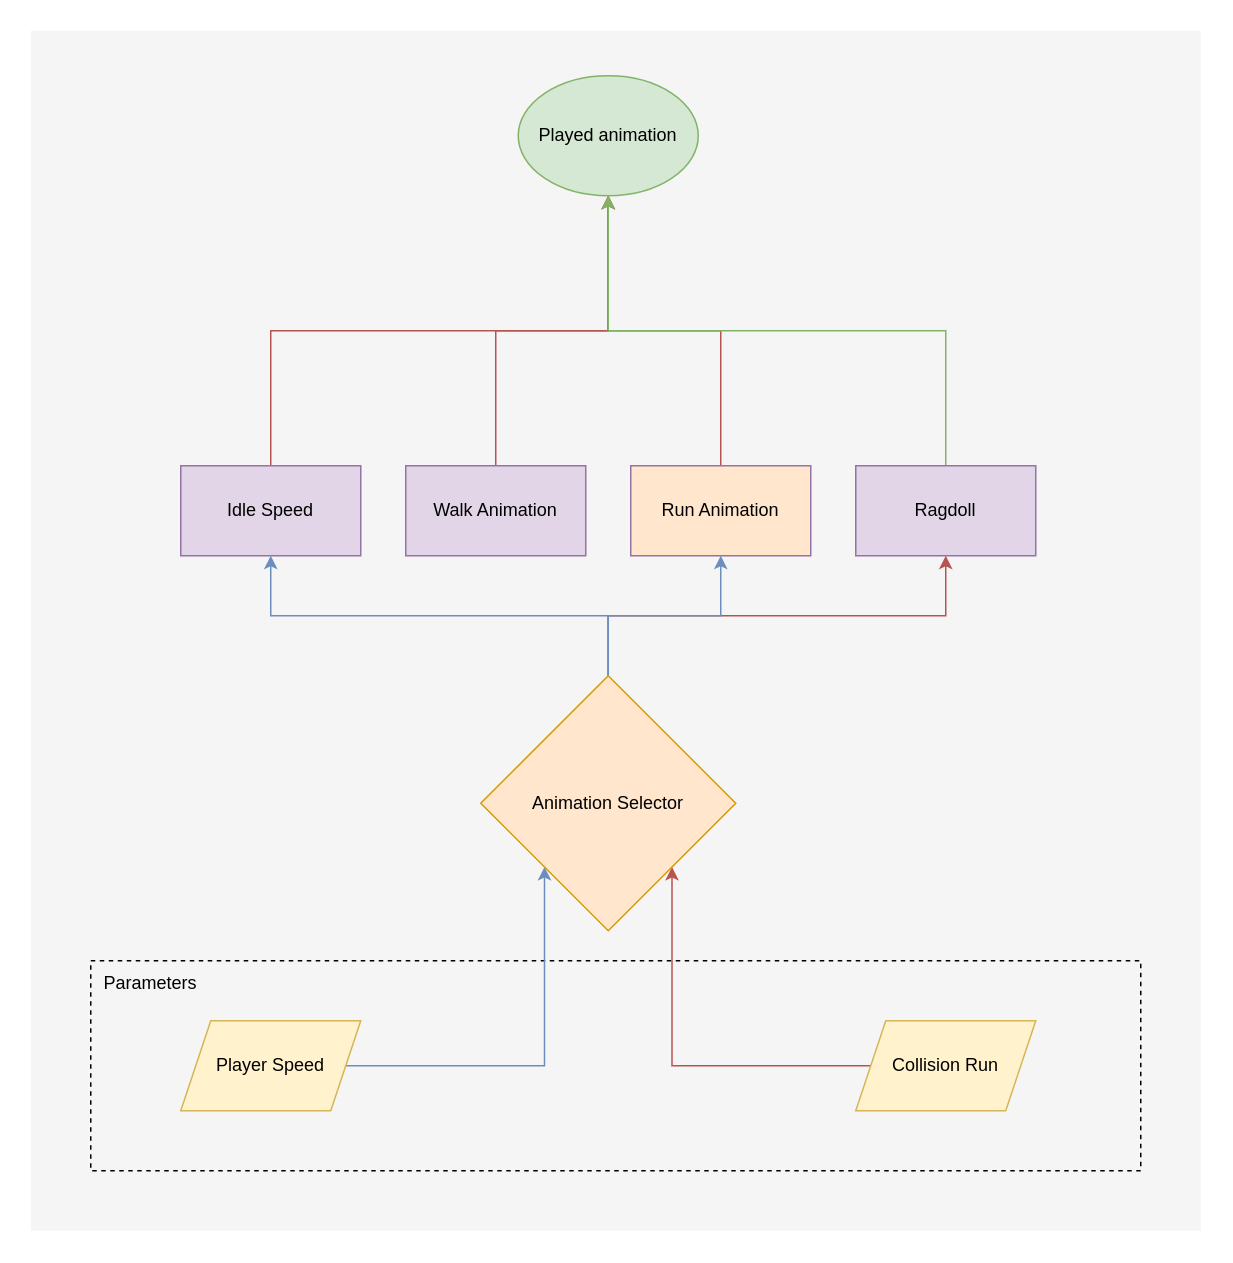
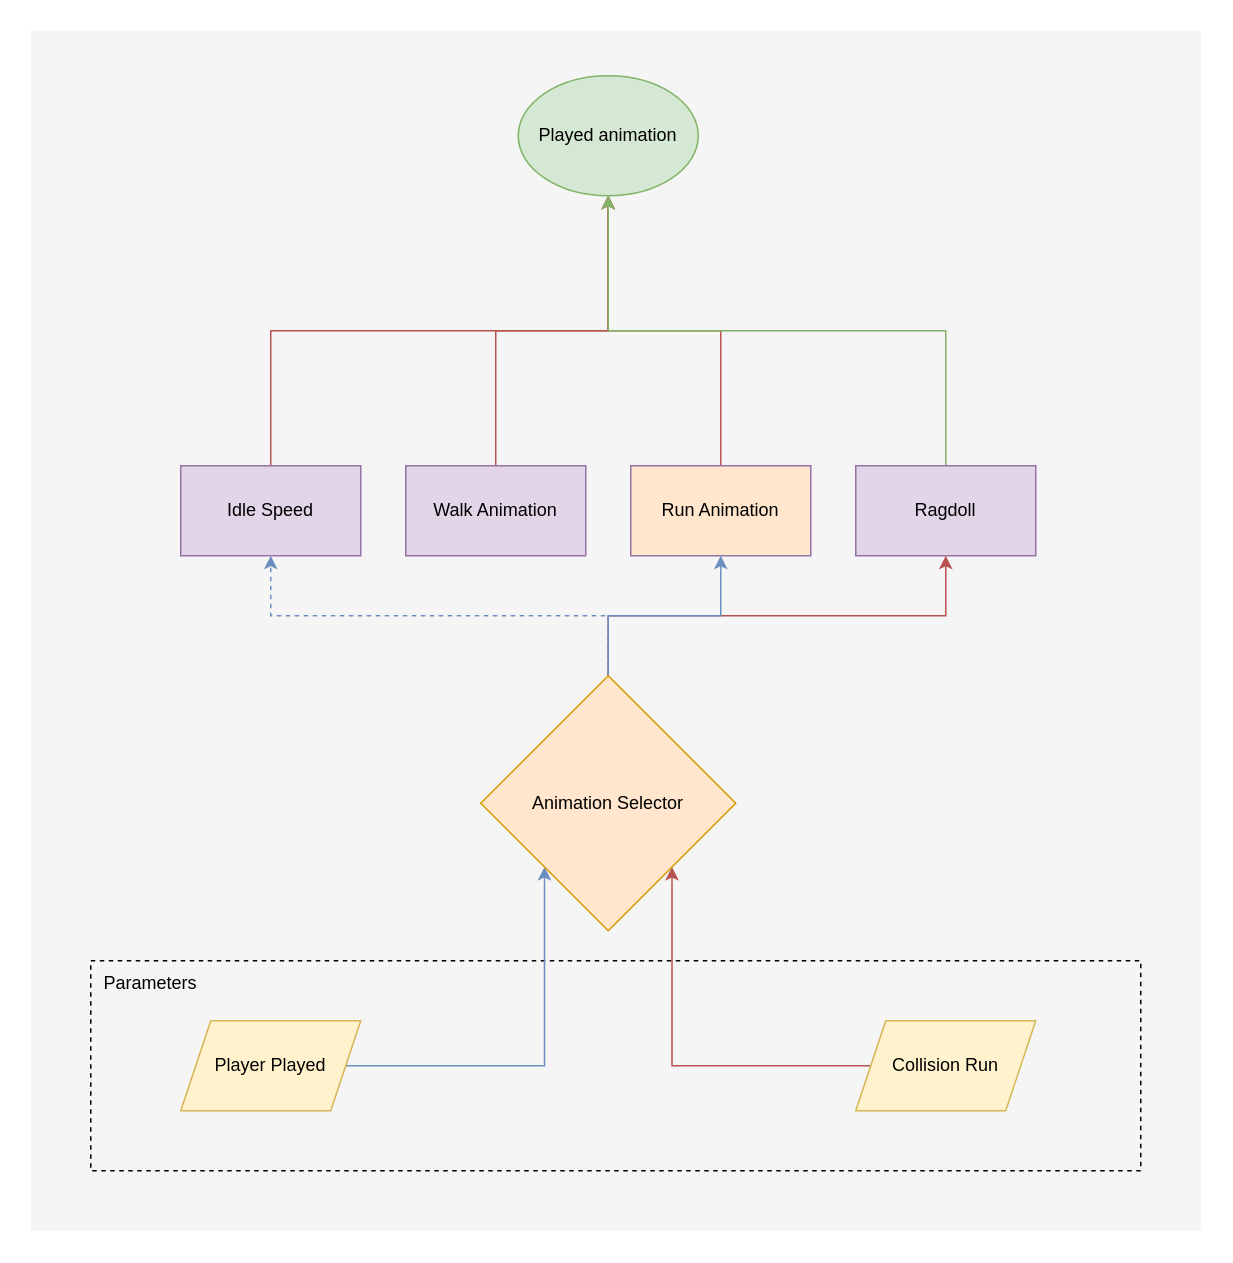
- <mxCell id="17" style="edgeStyle=orthogonalEdgeStyle;rounded=0;orthogonalLoop=1;jettySize=auto;html=1;exitX=0.5;exitY=0;exitDx=0;exitDy=0;entryX=0.5;entryY=1;entryDx=0;entryDy=0;fillColor=#dae8fc;strokeColor=#6c8ebf;" edge="1" parent="1" source="20" target="11"><mxGeometry relative="1" as="geometry" /></mxCell>
+ <mxCell id="17" style="edgeStyle=orthogonalEdgeStyle;rounded=0;orthogonalLoop=1;jettySize=auto;html=1;exitX=0.5;exitY=0;exitDx=0;exitDy=0;entryX=0.5;entryY=1;entryDx=0;entryDy=0;fillColor=#dae8fc;strokeColor=#6c8ebf;dashed=1;" edge="1" parent="1" source="20" target="11"><mxGeometry relative="1" as="geometry" /></mxCell>
- <mxCell id="15" value="Player Speed" style="shape=parallelogram;perimeter=parallelogramPerimeter;whiteSpace=wrap;html=1;fixedSize=1;fillColor=#fff2cc;strokeColor=#d6b656;" vertex="1" parent="1"><mxGeometry x="120" y="680" width="120" height="60" as="geometry" /></mxCell>
+ <mxCell id="15" value="Player Played" style="shape=parallelogram;perimeter=parallelogramPerimeter;whiteSpace=wrap;html=1;fixedSize=1;fillColor=#fff2cc;strokeColor=#d6b656;" vertex="1" parent="1"><mxGeometry x="120" y="680" width="120" height="60" as="geometry" /></mxCell>
